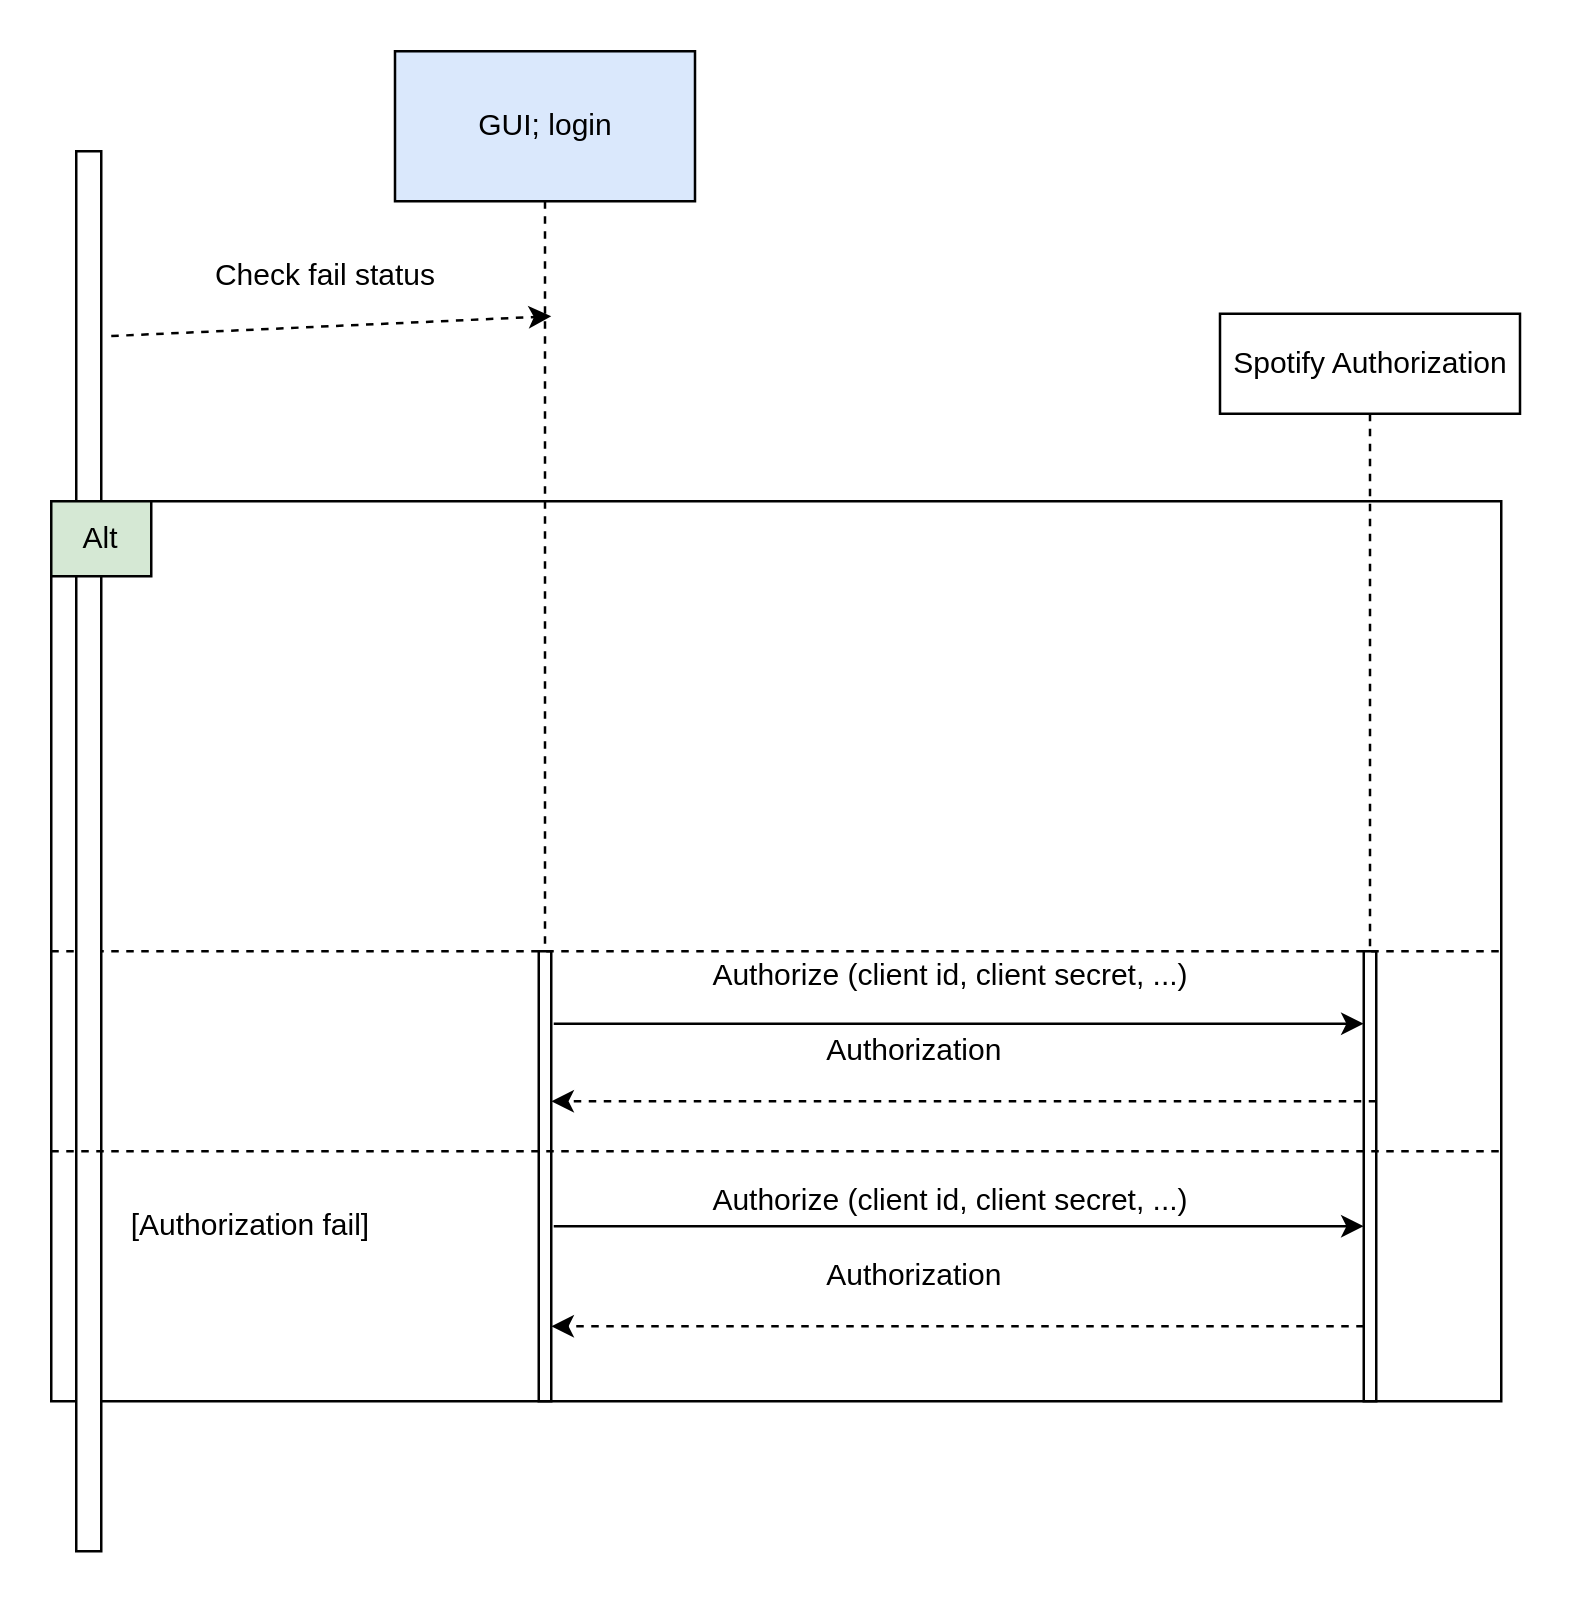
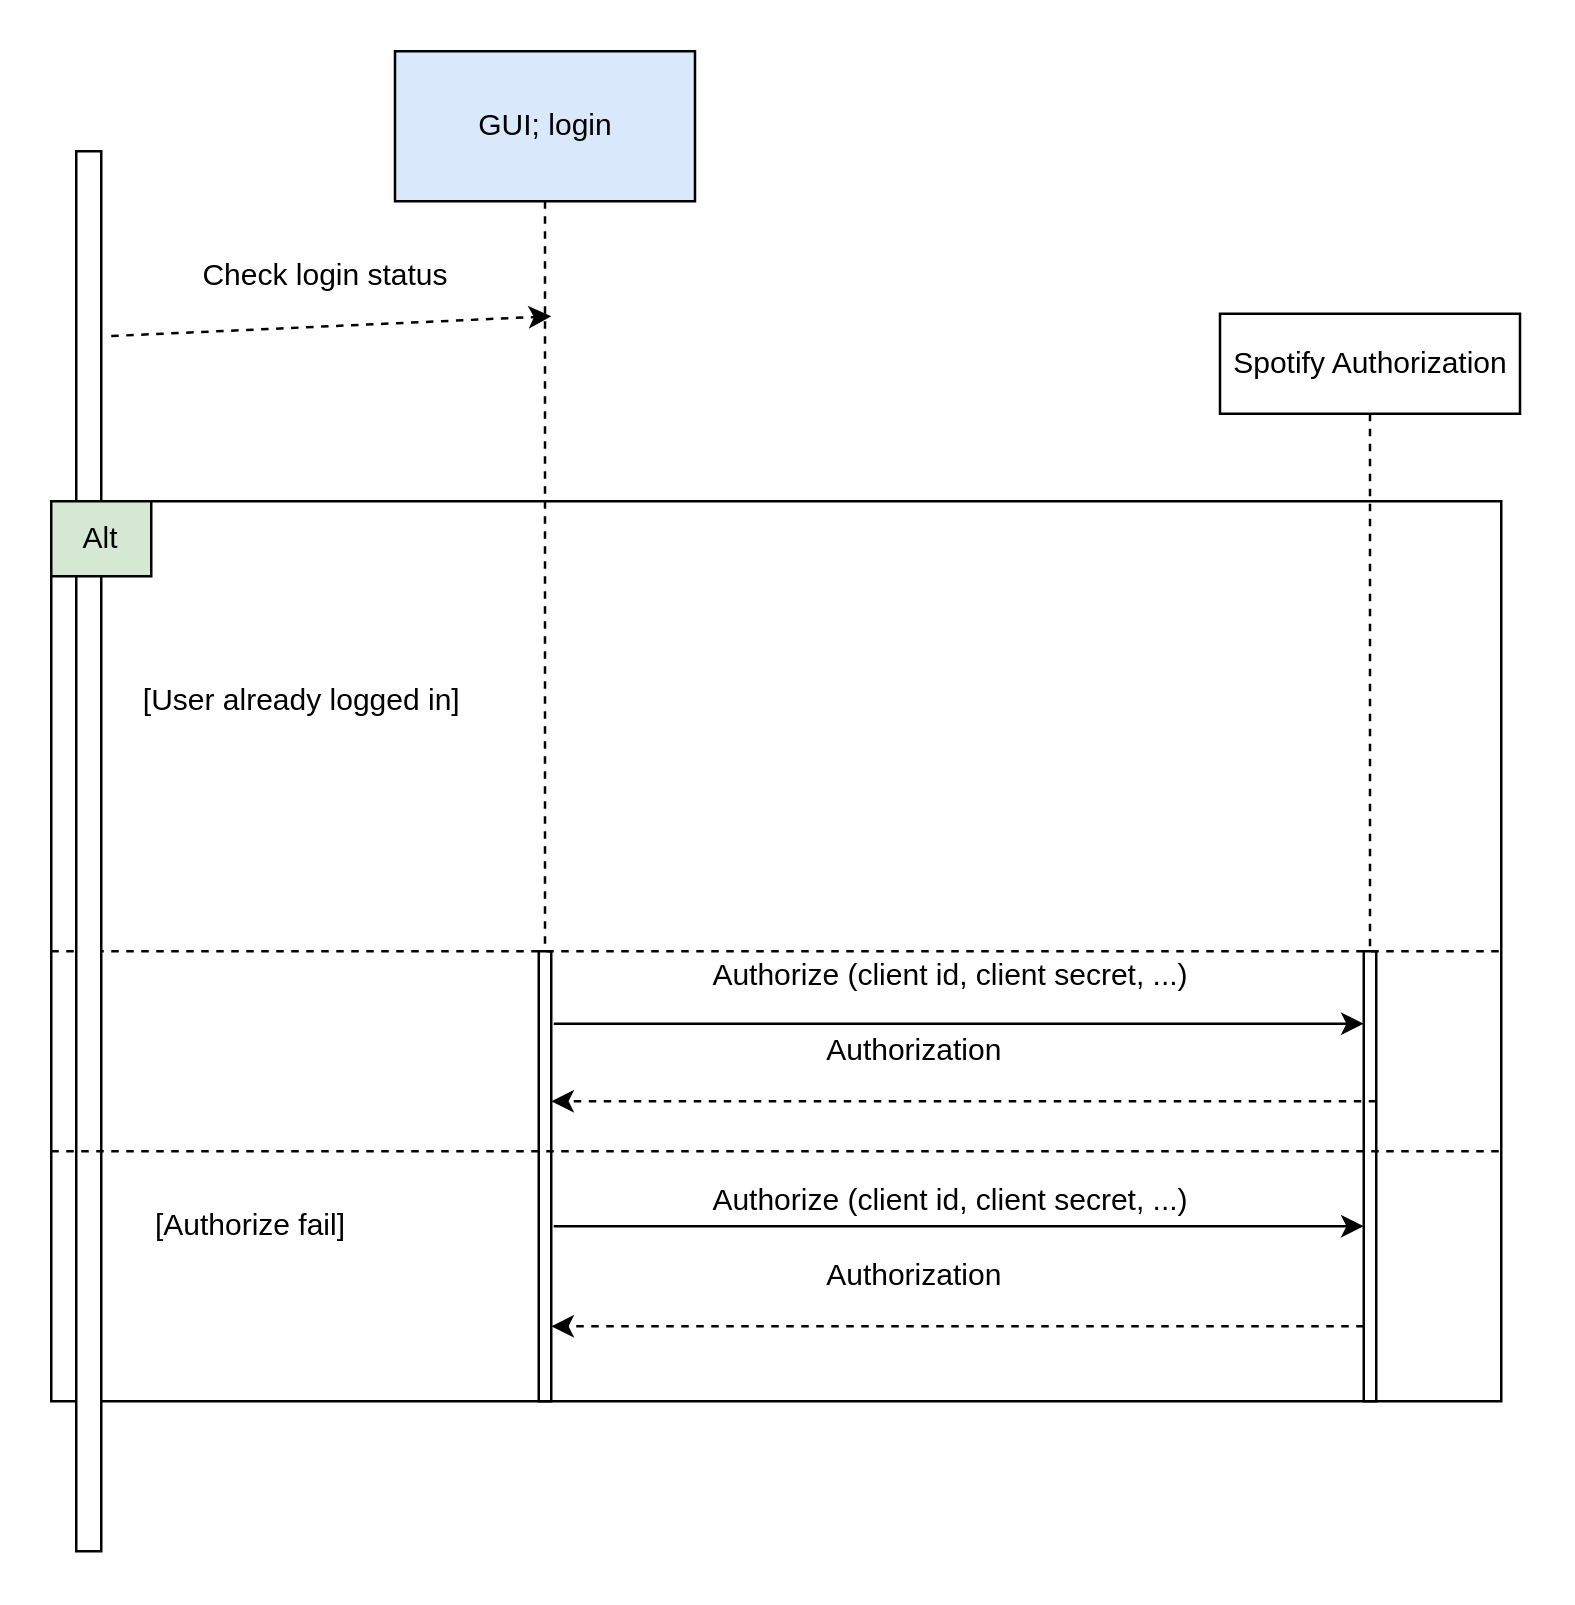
- <mxCell id="8" value="Check fail status" style="text;html=1;strokeColor=none;fillColor=none;align=center;verticalAlign=middle;whiteSpace=wrap;rounded=0;" parent="1" vertex="1"><mxGeometry x="40" y="100" width="180" height="20" as="geometry" /></mxCell>
+ <mxCell id="8" value="Check login status" style="text;html=1;strokeColor=none;fillColor=none;align=center;verticalAlign=middle;whiteSpace=wrap;rounded=0;" parent="1" vertex="1"><mxGeometry x="40" y="100" width="180" height="20" as="geometry" /></mxCell>
+ <mxCell id="21" value="[User already logged in]" style="text;html=1;align=center;verticalAlign=middle;resizable=0;points=[];autosize=1;" vertex="1" parent="1"><mxGeometry x="50" y="270" width="140" height="20" as="geometry" /></mxCell>
- <mxCell id="14" value="[Authorization fail]" style="text;html=1;strokeColor=none;fillColor=none;align=center;verticalAlign=middle;whiteSpace=wrap;rounded=0;" parent="1" vertex="1"><mxGeometry x="35" y="480" width="130" height="20" as="geometry" /></mxCell>
+ <mxCell id="14" value="[Authorize fail]" style="text;html=1;strokeColor=none;fillColor=none;align=center;verticalAlign=middle;whiteSpace=wrap;rounded=0;" parent="1" vertex="1"><mxGeometry x="35" y="480" width="130" height="20" as="geometry" /></mxCell>
